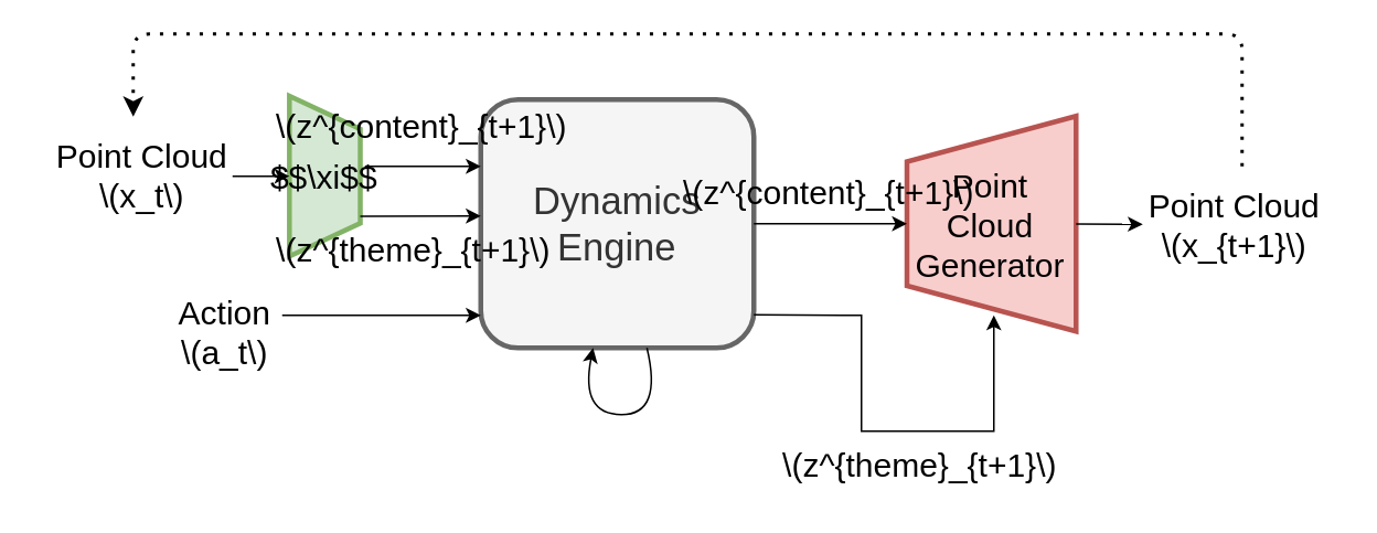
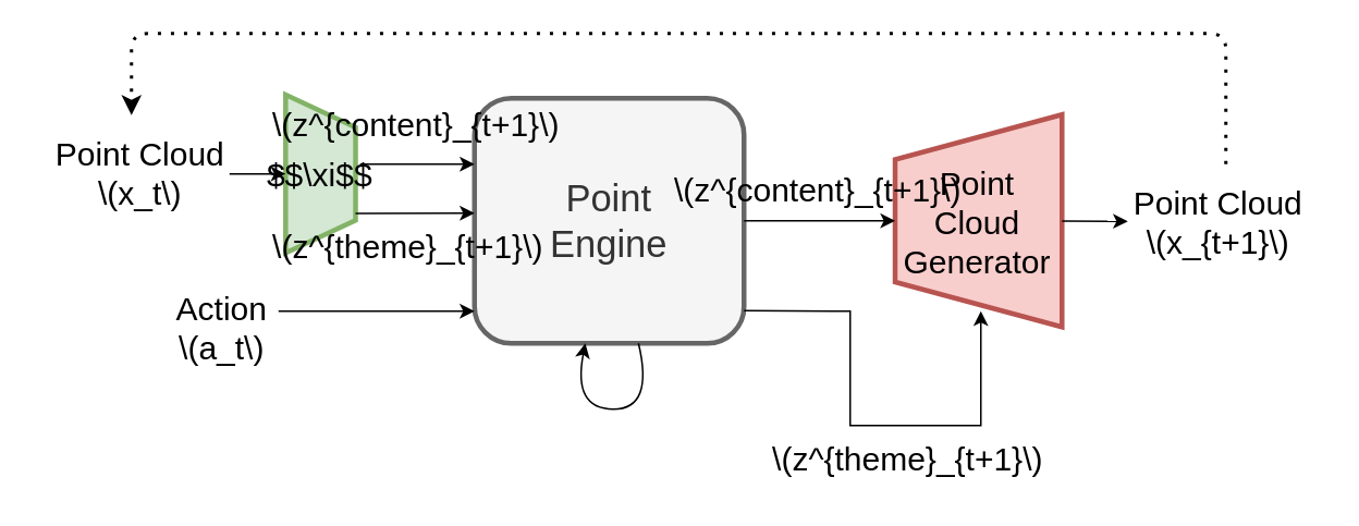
- <mxCell id="3" value="&lt;p style=&quot;line-height: 130%; font-size: 23px;&quot;&gt;&lt;/p&gt;&lt;div style=&quot;font-size: 23px;&quot;&gt;&lt;font style=&quot;font-size: 23px;&quot;&gt;Dynamics&lt;/font&gt;&lt;/div&gt;&lt;div style=&quot;font-size: 23px;&quot;&gt;&lt;font style=&quot;font-size: 23px;&quot;&gt;Engine&lt;/font&gt;&lt;/div&gt;&lt;p style=&quot;font-size: 23px;&quot;&gt;&lt;/p&gt;" style="rounded=1;whiteSpace=wrap;html=1;fillColor=#f5f5f5;strokeColor=#666666;fontColor=#333333;strokeWidth=3;" parent="1" vertex="1"><mxGeometry x="290" y="59.69" width="165" height="150" as="geometry" /></mxCell>
+ <mxCell id="3" value="&lt;p style=&quot;line-height: 130%; font-size: 23px;&quot;&gt;&lt;/p&gt;&lt;div style=&quot;font-size: 23px;&quot;&gt;&lt;font style=&quot;font-size: 23px;&quot;&gt;Point&lt;/font&gt;&lt;/div&gt;&lt;div style=&quot;font-size: 23px;&quot;&gt;&lt;font style=&quot;font-size: 23px;&quot;&gt;Engine&lt;/font&gt;&lt;/div&gt;&lt;p style=&quot;font-size: 23px;&quot;&gt;&lt;/p&gt;" style="rounded=1;whiteSpace=wrap;html=1;fillColor=#f5f5f5;strokeColor=#666666;fontColor=#333333;strokeWidth=3;" parent="1" vertex="1"><mxGeometry x="290" y="59.69" width="165" height="150" as="geometry" /></mxCell>
